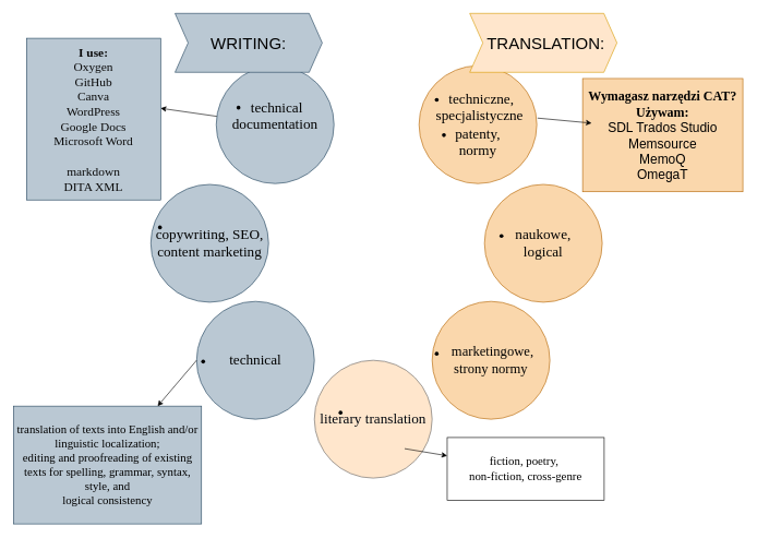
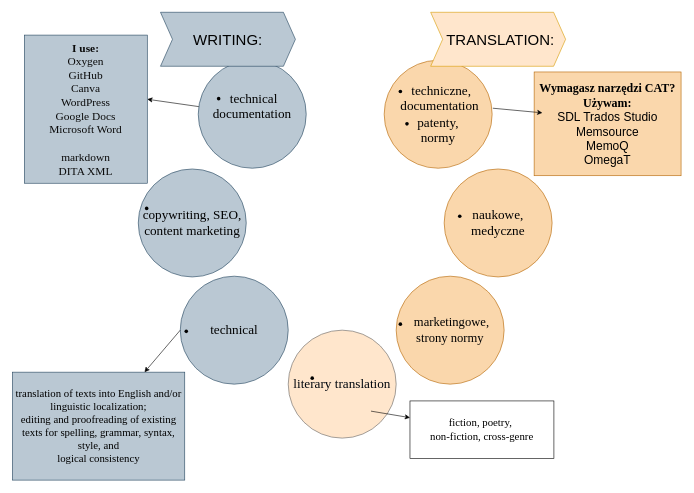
- <mxCell id="6" value="&lt;div style=&quot;&quot;&gt;&lt;font style=&quot;font-size: 22px;&quot; face=&quot;Verdana&quot;&gt;&amp;nbsp;&lt;/font&gt;&lt;font style=&quot;font-size: 22px;&quot; face=&quot;3_kRnwSZ05rTefSs1a9Z&quot;&gt;&lt;br&gt;&lt;/font&gt;&lt;/div&gt;&lt;div style=&quot;&quot;&gt;&lt;font style=&quot;font-size: 22px;&quot; face=&quot;3_kRnwSZ05rTefSs1a9Z&quot;&gt;&amp;nbsp; techniczne,&lt;/font&gt;&lt;/div&gt;&lt;div style=&quot;&quot;&gt;&lt;font style=&quot;font-size: 22px;&quot; face=&quot;3_kRnwSZ05rTefSs1a9Z&quot;&gt;&amp;nbsp;specjalistyczne&lt;/font&gt;&lt;/div&gt;&lt;div style=&quot;&quot;&gt;&lt;font style=&quot;font-size: 22px;&quot; face=&quot;3_kRnwSZ05rTefSs1a9Z&quot;&gt;patenty,&lt;/font&gt;&lt;/div&gt;&lt;div style=&quot;&quot;&gt;&lt;font style=&quot;font-size: 22px;&quot; face=&quot;3_kRnwSZ05rTefSs1a9Z&quot;&gt;normy&lt;br&gt;&lt;/font&gt;&lt;/div&gt;&lt;div style=&quot;&quot;&gt;&lt;font style=&quot;font-size: 22px;&quot; face=&quot;3_kRnwSZ05rTefSs1a9Z&quot;&gt;&lt;br&gt;&lt;/font&gt;&lt;/div&gt;" style="ellipse;whiteSpace=wrap;html=1;rounded=0;shadow=0;dashed=0;comic=0;fontFamily=Verdana;fontSize=22;fillColor=#fad7ac;strokeColor=#b46504;" parent="1" vertex="1"><mxGeometry x="640" y="100" width="180" height="180" as="geometry" /></mxCell>
+ <mxCell id="6" value="&lt;div style=&quot;&quot;&gt;&lt;font style=&quot;font-size: 22px;&quot; face=&quot;Verdana&quot;&gt;&amp;nbsp;&lt;/font&gt;&lt;font style=&quot;font-size: 22px;&quot; face=&quot;3_kRnwSZ05rTefSs1a9Z&quot;&gt;&lt;br&gt;&lt;/font&gt;&lt;/div&gt;&lt;div style=&quot;&quot;&gt;&lt;font style=&quot;font-size: 22px;&quot; face=&quot;3_kRnwSZ05rTefSs1a9Z&quot;&gt;&amp;nbsp; techniczne,&lt;/font&gt;&lt;/div&gt;&lt;div style=&quot;&quot;&gt;&lt;font style=&quot;font-size: 22px;&quot; face=&quot;3_kRnwSZ05rTefSs1a9Z&quot;&gt;&amp;nbsp;documentation&lt;/font&gt;&lt;/div&gt;&lt;div style=&quot;&quot;&gt;&lt;font style=&quot;font-size: 22px;&quot; face=&quot;3_kRnwSZ05rTefSs1a9Z&quot;&gt;patenty,&lt;/font&gt;&lt;/div&gt;&lt;div style=&quot;&quot;&gt;&lt;font style=&quot;font-size: 22px;&quot; face=&quot;3_kRnwSZ05rTefSs1a9Z&quot;&gt;normy&lt;br&gt;&lt;/font&gt;&lt;/div&gt;&lt;div style=&quot;&quot;&gt;&lt;font style=&quot;font-size: 22px;&quot; face=&quot;3_kRnwSZ05rTefSs1a9Z&quot;&gt;&lt;br&gt;&lt;/font&gt;&lt;/div&gt;" style="ellipse;whiteSpace=wrap;html=1;rounded=0;shadow=0;dashed=0;comic=0;fontFamily=Verdana;fontSize=22;fillColor=#fad7ac;strokeColor=#b46504;" parent="1" vertex="1"><mxGeometry x="640" y="100" width="180" height="180" as="geometry" /></mxCell>
- <mxCell id="3" value="&lt;div&gt;naukowe,&lt;/div&gt;&lt;div&gt;logical&lt;br&gt;&lt;/div&gt;" style="ellipse;whiteSpace=wrap;html=1;rounded=0;shadow=0;dashed=0;comic=0;fontFamily=Verdana;fontSize=22;fillColor=#fad7ac;strokeColor=#b46504;" parent="1" vertex="1"><mxGeometry x="740" y="281.26" width="180" height="180" as="geometry" /></mxCell>
+ <mxCell id="3" value="&lt;div&gt;naukowe,&lt;/div&gt;&lt;div&gt;medyczne&lt;br&gt;&lt;/div&gt;" style="ellipse;whiteSpace=wrap;html=1;rounded=0;shadow=0;dashed=0;comic=0;fontFamily=Verdana;fontSize=22;fillColor=#fad7ac;strokeColor=#b46504;" parent="1" vertex="1"><mxGeometry x="740" y="281.26" width="180" height="180" as="geometry" /></mxCell>
